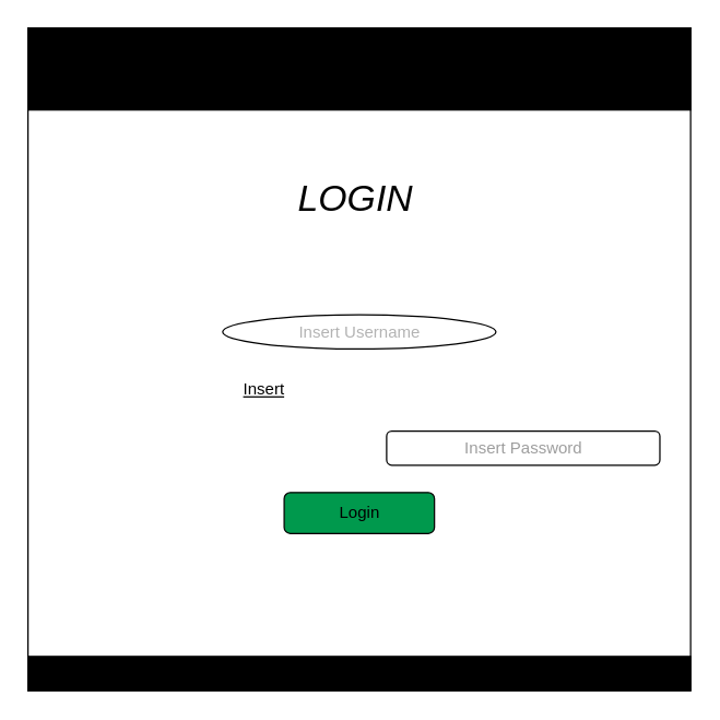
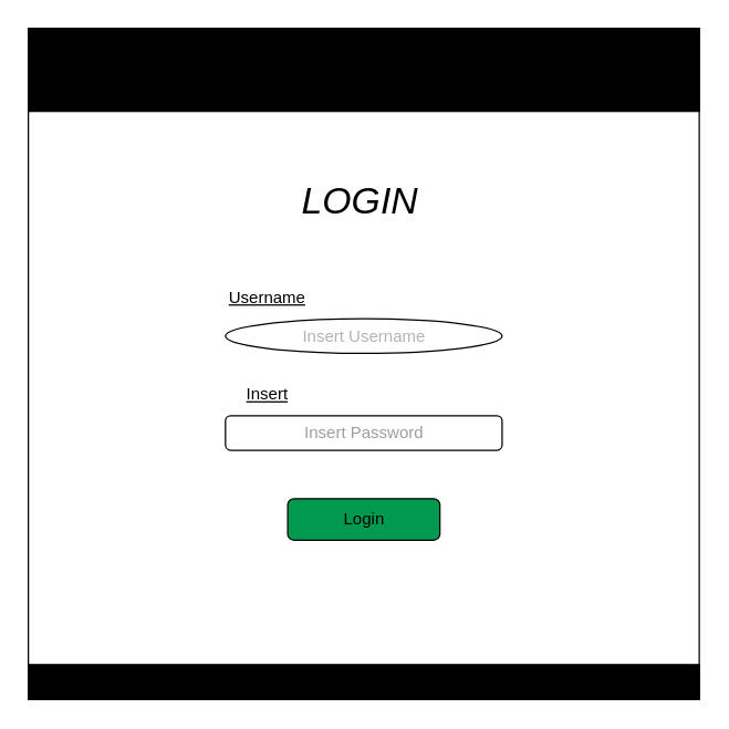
+ <mxCell id="8" value="Username" style="text;html=1;strokeColor=none;fillColor=none;align=center;verticalAlign=middle;whiteSpace=wrap;rounded=0;fontStyle=4" parent="1" vertex="1"><mxGeometry x="162.5" y="200" width="60" height="30" as="geometry" /></mxCell>
- <mxCell id="4" value="&lt;font color=&quot;#9e9e9e&quot;&gt;Insert Password&lt;/font&gt;" style="rounded=1;whiteSpace=wrap;html=1;" parent="1" vertex="1"><mxGeometry x="282.5" y="315" width="200" height="25" as="geometry" /></mxCell>
+ <mxCell id="4" value="&lt;font color=&quot;#9e9e9e&quot;&gt;Insert Password&lt;/font&gt;" style="rounded=1;whiteSpace=wrap;html=1;" parent="1" vertex="1"><mxGeometry x="162.5" y="300" width="200" height="25" as="geometry" /></mxCell>
